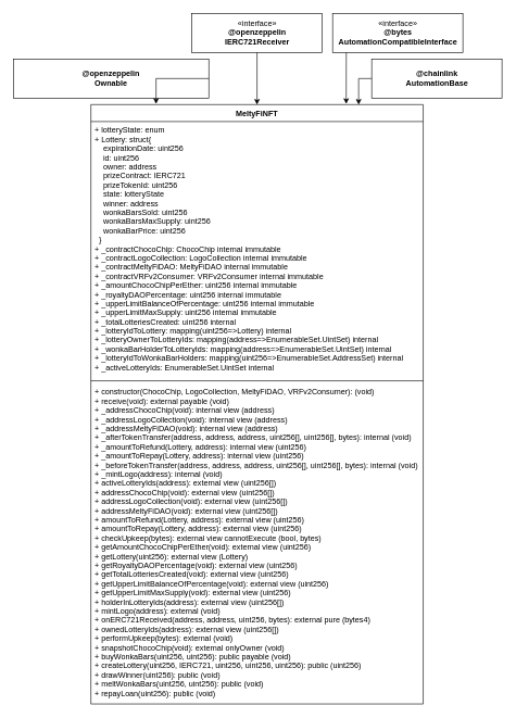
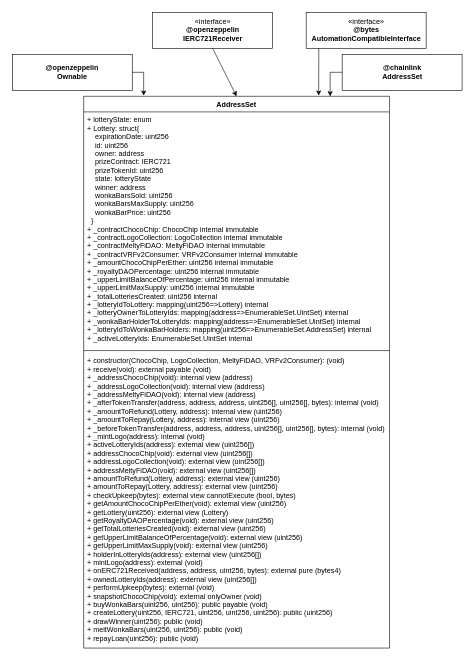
- <mxCell id="6" value="«interface»&lt;br&gt;&lt;b&gt;@openzeppelin&lt;br&gt;IERC721Receiver&lt;/b&gt;" style="html=1;fillColor=none;" parent="1" vertex="1"><mxGeometry x="294" y="20" width="200" height="60" as="geometry" /></mxCell>
+ <mxCell id="6" value="«interface»&lt;br&gt;&lt;b&gt;@openzeppelin&lt;br&gt;IERC721Receiver&lt;/b&gt;" style="html=1;fillColor=none;" parent="1" vertex="1"><mxGeometry x="254" y="20" width="200" height="60" as="geometry" /></mxCell>
- <mxCell id="13" value="&lt;b style=&quot;border-color: var(--border-color);&quot;&gt;@openzeppelin&lt;br style=&quot;border-color: var(--border-color);&quot;&gt;Ownable&lt;/b&gt;" style="rounded=0;whiteSpace=wrap;html=1;fillColor=none;" parent="1" vertex="1"><mxGeometry x="20" y="90" width="300" height="60" as="geometry" /></mxCell>
+ <mxCell id="13" value="&lt;b style=&quot;border-color: var(--border-color);&quot;&gt;@openzeppelin&lt;br style=&quot;border-color: var(--border-color);&quot;&gt;Ownable&lt;/b&gt;" style="rounded=0;whiteSpace=wrap;html=1;fillColor=none;" parent="1" vertex="1"><mxGeometry x="20" y="90" width="200" height="60" as="geometry" /></mxCell>
- <mxCell id="7" value="&lt;b style=&quot;border-color: var(--border-color);&quot;&gt;@chainlink&lt;br style=&quot;border-color: var(--border-color);&quot;&gt;AutomationBase&lt;/b&gt;" style="html=1;fillColor=none;" parent="1" vertex="1"><mxGeometry x="570" y="90" width="200" height="60" as="geometry" /></mxCell>
+ <mxCell id="7" value="&lt;b style=&quot;border-color: var(--border-color);&quot;&gt;@chainlink&lt;br style=&quot;border-color: var(--border-color);&quot;&gt;AddressSet&lt;/b&gt;" style="html=1;fillColor=none;" parent="1" vertex="1"><mxGeometry x="570" y="90" width="200" height="60" as="geometry" /></mxCell>
- <mxCell id="2" value="MeltyFiNFT" style="swimlane;fontStyle=1;align=center;verticalAlign=top;childLayout=stackLayout;horizontal=1;startSize=26;horizontalStack=0;resizeParent=1;resizeParentMax=0;resizeLast=0;collapsible=1;marginBottom=0;" parent="1" vertex="1"><mxGeometry x="139" y="160" width="510" height="920" as="geometry"><mxRectangle x="159" y="139" width="110" height="30" as="alternateBounds" /></mxGeometry></mxCell>
+ <mxCell id="2" value="AddressSet" style="swimlane;fontStyle=1;align=center;verticalAlign=top;childLayout=stackLayout;horizontal=1;startSize=26;horizontalStack=0;resizeParent=1;resizeParentMax=0;resizeLast=0;collapsible=1;marginBottom=0;" parent="1" vertex="1"><mxGeometry x="139" y="160" width="510" height="920" as="geometry"><mxRectangle x="159" y="139" width="110" height="30" as="alternateBounds" /></mxGeometry></mxCell>
